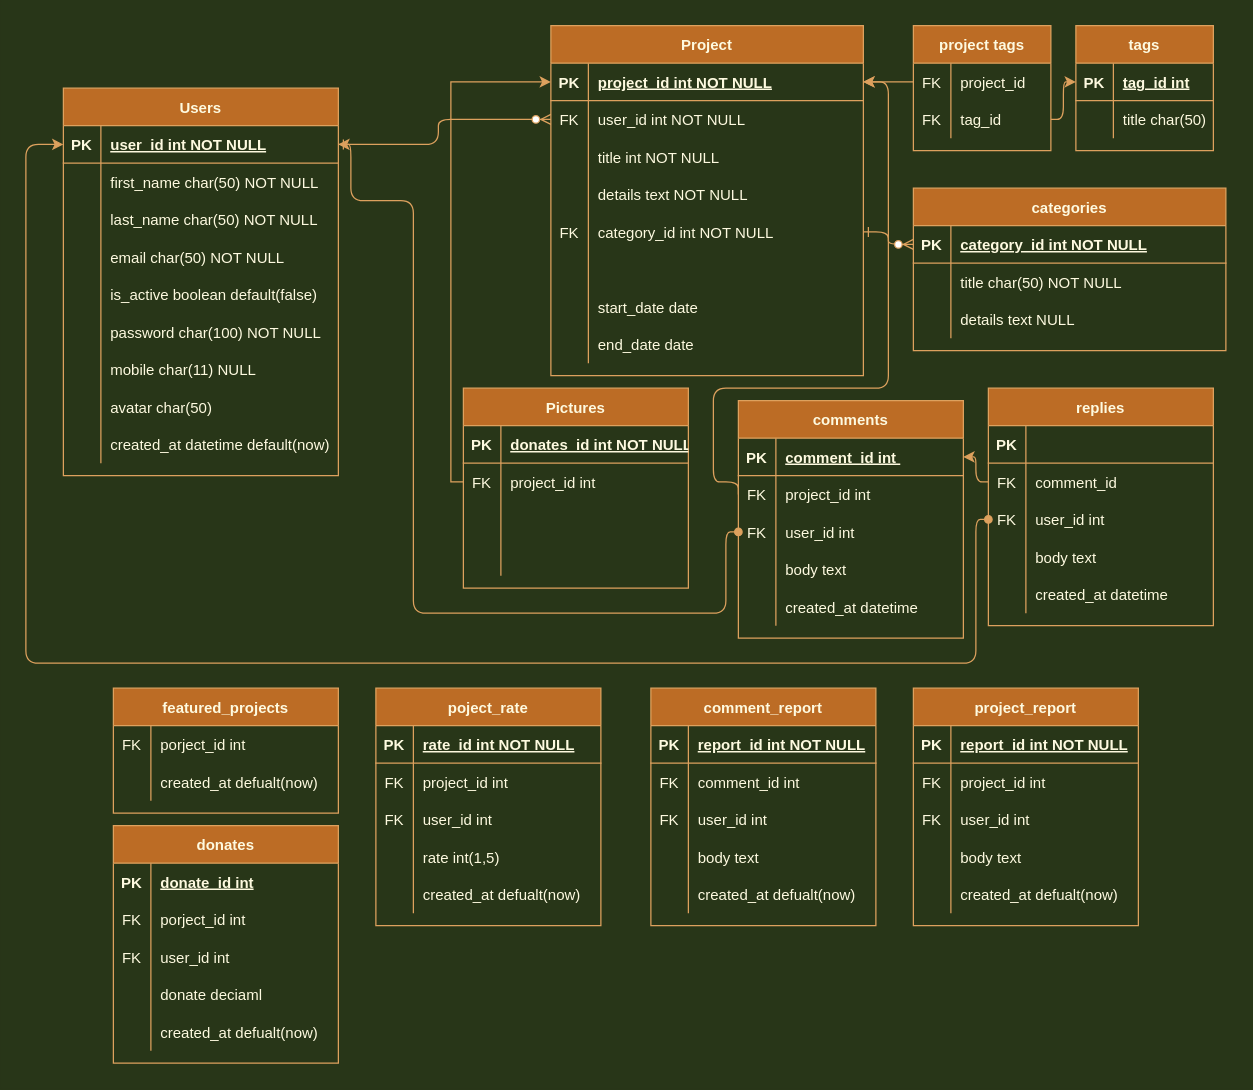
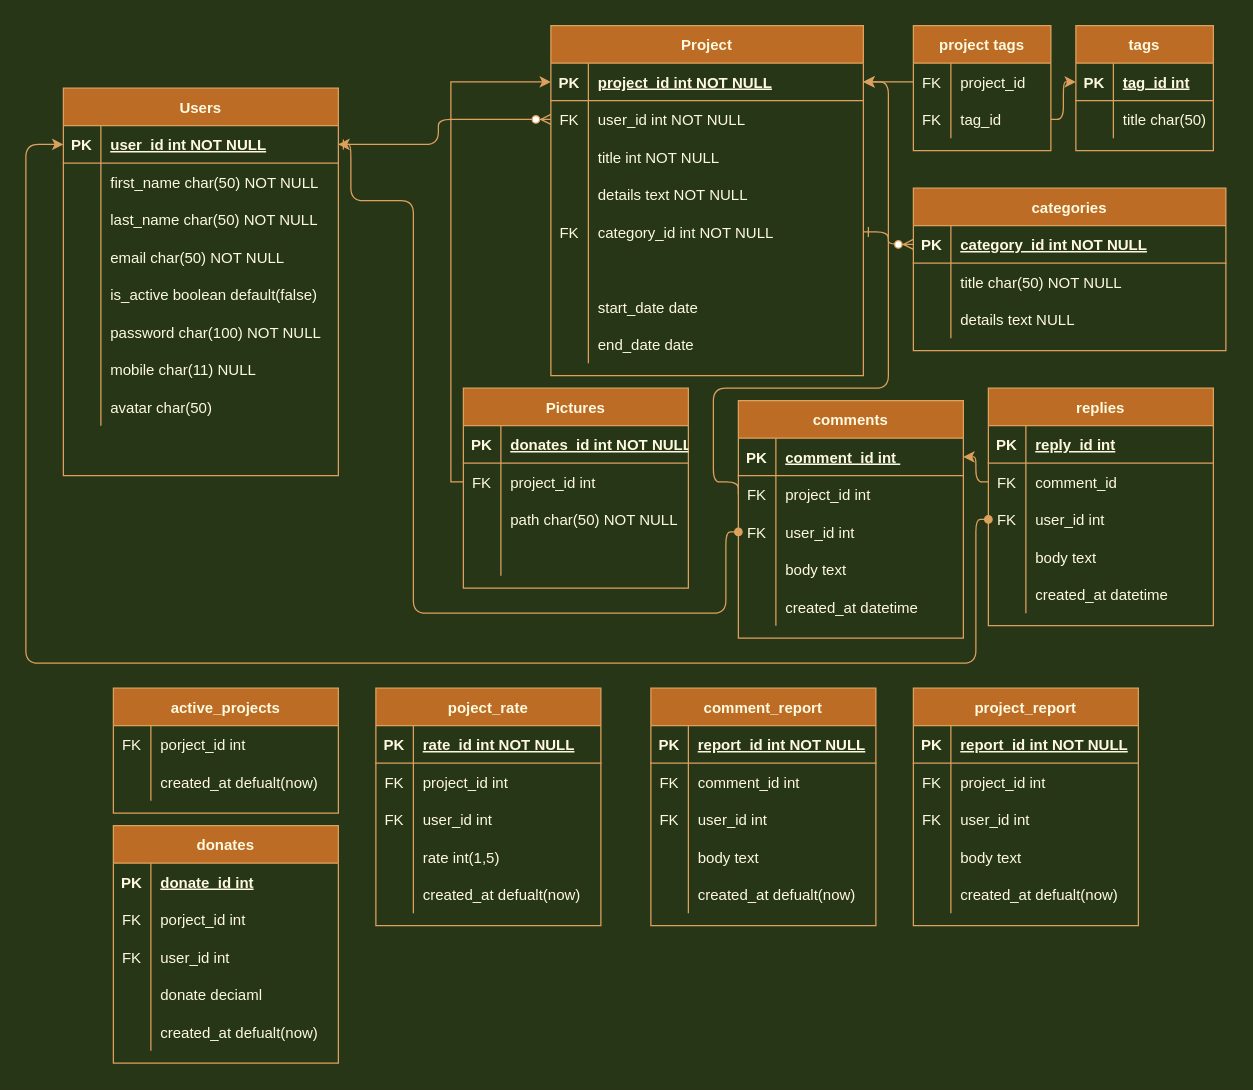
- <mxCell id="65" value="created_at datetime default(now)" style="shape=partialRectangle;overflow=hidden;connectable=0;fillColor=none;top=0;left=0;bottom=0;right=0;align=left;spacingLeft=6;strokeColor=#DDA15E;fontColor=#FEFAE0;" parent="63" vertex="1"><mxGeometry x="30" width="190" height="30" as="geometry" /></mxCell>
+ <mxCell id="115" value="reply_id int" style="shape=partialRectangle;connectable=0;fillColor=none;top=0;left=0;bottom=0;right=0;align=left;spacingLeft=6;fontStyle=5;overflow=hidden;strokeColor=#DDA15E;fontColor=#FEFAE0;" vertex="1" parent="113"><mxGeometry x="30" width="150" height="30" as="geometry" /></mxCell>
+ <mxCell id="75" value="path char(50) NOT NULL" style="shape=partialRectangle;connectable=0;fillColor=none;top=0;left=0;bottom=0;right=0;align=left;spacingLeft=6;overflow=hidden;strokeColor=#DDA15E;fontColor=#FEFAE0;" parent="73" vertex="1"><mxGeometry x="30" width="150" height="30" as="geometry" /></mxCell>
- <mxCell id="180" value="featured_projects" style="shape=table;startSize=30;container=1;collapsible=1;childLayout=tableLayout;fixedRows=1;rowLines=0;fontStyle=1;align=center;resizeLast=1;fillColor=#BC6C25;strokeColor=#DDA15E;fontColor=#FEFAE0;" vertex="1" parent="1"><mxGeometry x="90" y="550" width="180" height="100" as="geometry" /></mxCell>
+ <mxCell id="180" value="active_projects" style="shape=table;startSize=30;container=1;collapsible=1;childLayout=tableLayout;fixedRows=1;rowLines=0;fontStyle=1;align=center;resizeLast=1;fillColor=#BC6C25;strokeColor=#DDA15E;fontColor=#FEFAE0;" vertex="1" parent="1"><mxGeometry x="90" y="550" width="180" height="100" as="geometry" /></mxCell>
